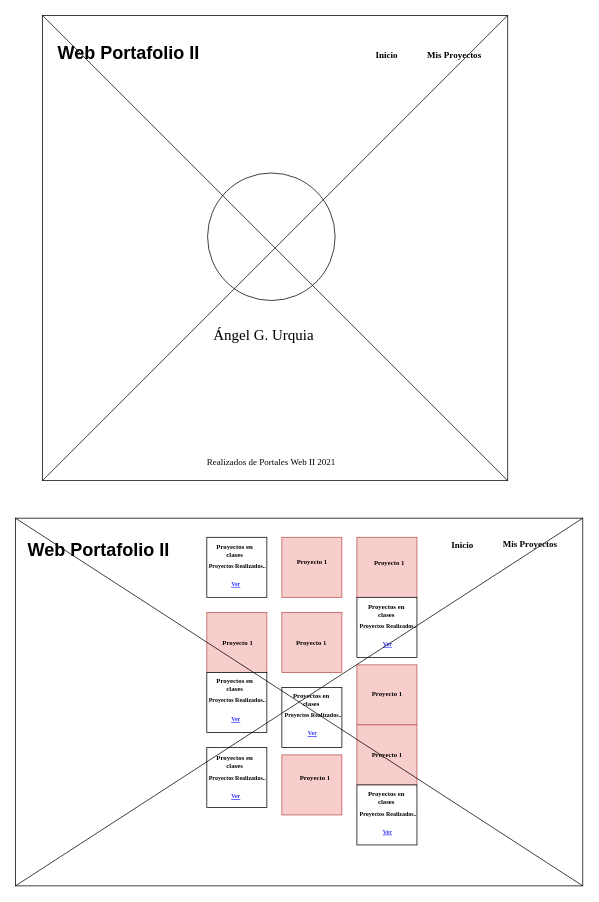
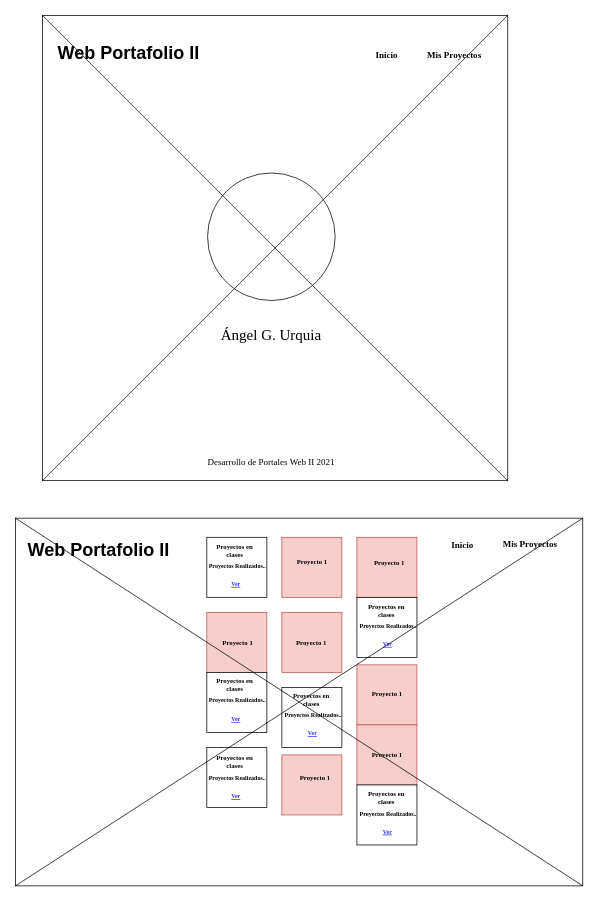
- <mxCell id="7" value="Ángel G. Urquia" style="text;html=1;strokeColor=none;fillColor=none;align=center;verticalAlign=middle;whiteSpace=wrap;rounded=0;fontFamily=Times New Roman;fontColor=#000000;fontSize=20;" vertex="1" parent="1"><mxGeometry x="281" y="430" width="140" height="30" as="geometry" /></mxCell>
+ <mxCell id="7" value="Ángel G. Urquia" style="text;html=1;strokeColor=none;fillColor=none;align=center;verticalAlign=middle;whiteSpace=wrap;rounded=0;fontFamily=Times New Roman;fontColor=#000000;fontSize=20;" vertex="1" parent="1"><mxGeometry x="291" y="430" width="140" height="30" as="geometry" /></mxCell>
- <mxCell id="8" value="Realizados de Portales Web II 2021" style="text;html=1;strokeColor=none;fillColor=none;align=center;verticalAlign=middle;whiteSpace=wrap;rounded=0;fontFamily=Times New Roman;fontSize=12;fontColor=#000000;" vertex="1" parent="1"><mxGeometry x="216" y="610" width="290" height="10" as="geometry" /></mxCell>
+ <mxCell id="8" value="Desarrollo de Portales Web II 2021" style="text;html=1;strokeColor=none;fillColor=none;align=center;verticalAlign=middle;whiteSpace=wrap;rounded=0;fontFamily=Times New Roman;fontSize=12;fontColor=#000000;" vertex="1" parent="1"><mxGeometry x="216" y="610" width="290" height="10" as="geometry" /></mxCell>
